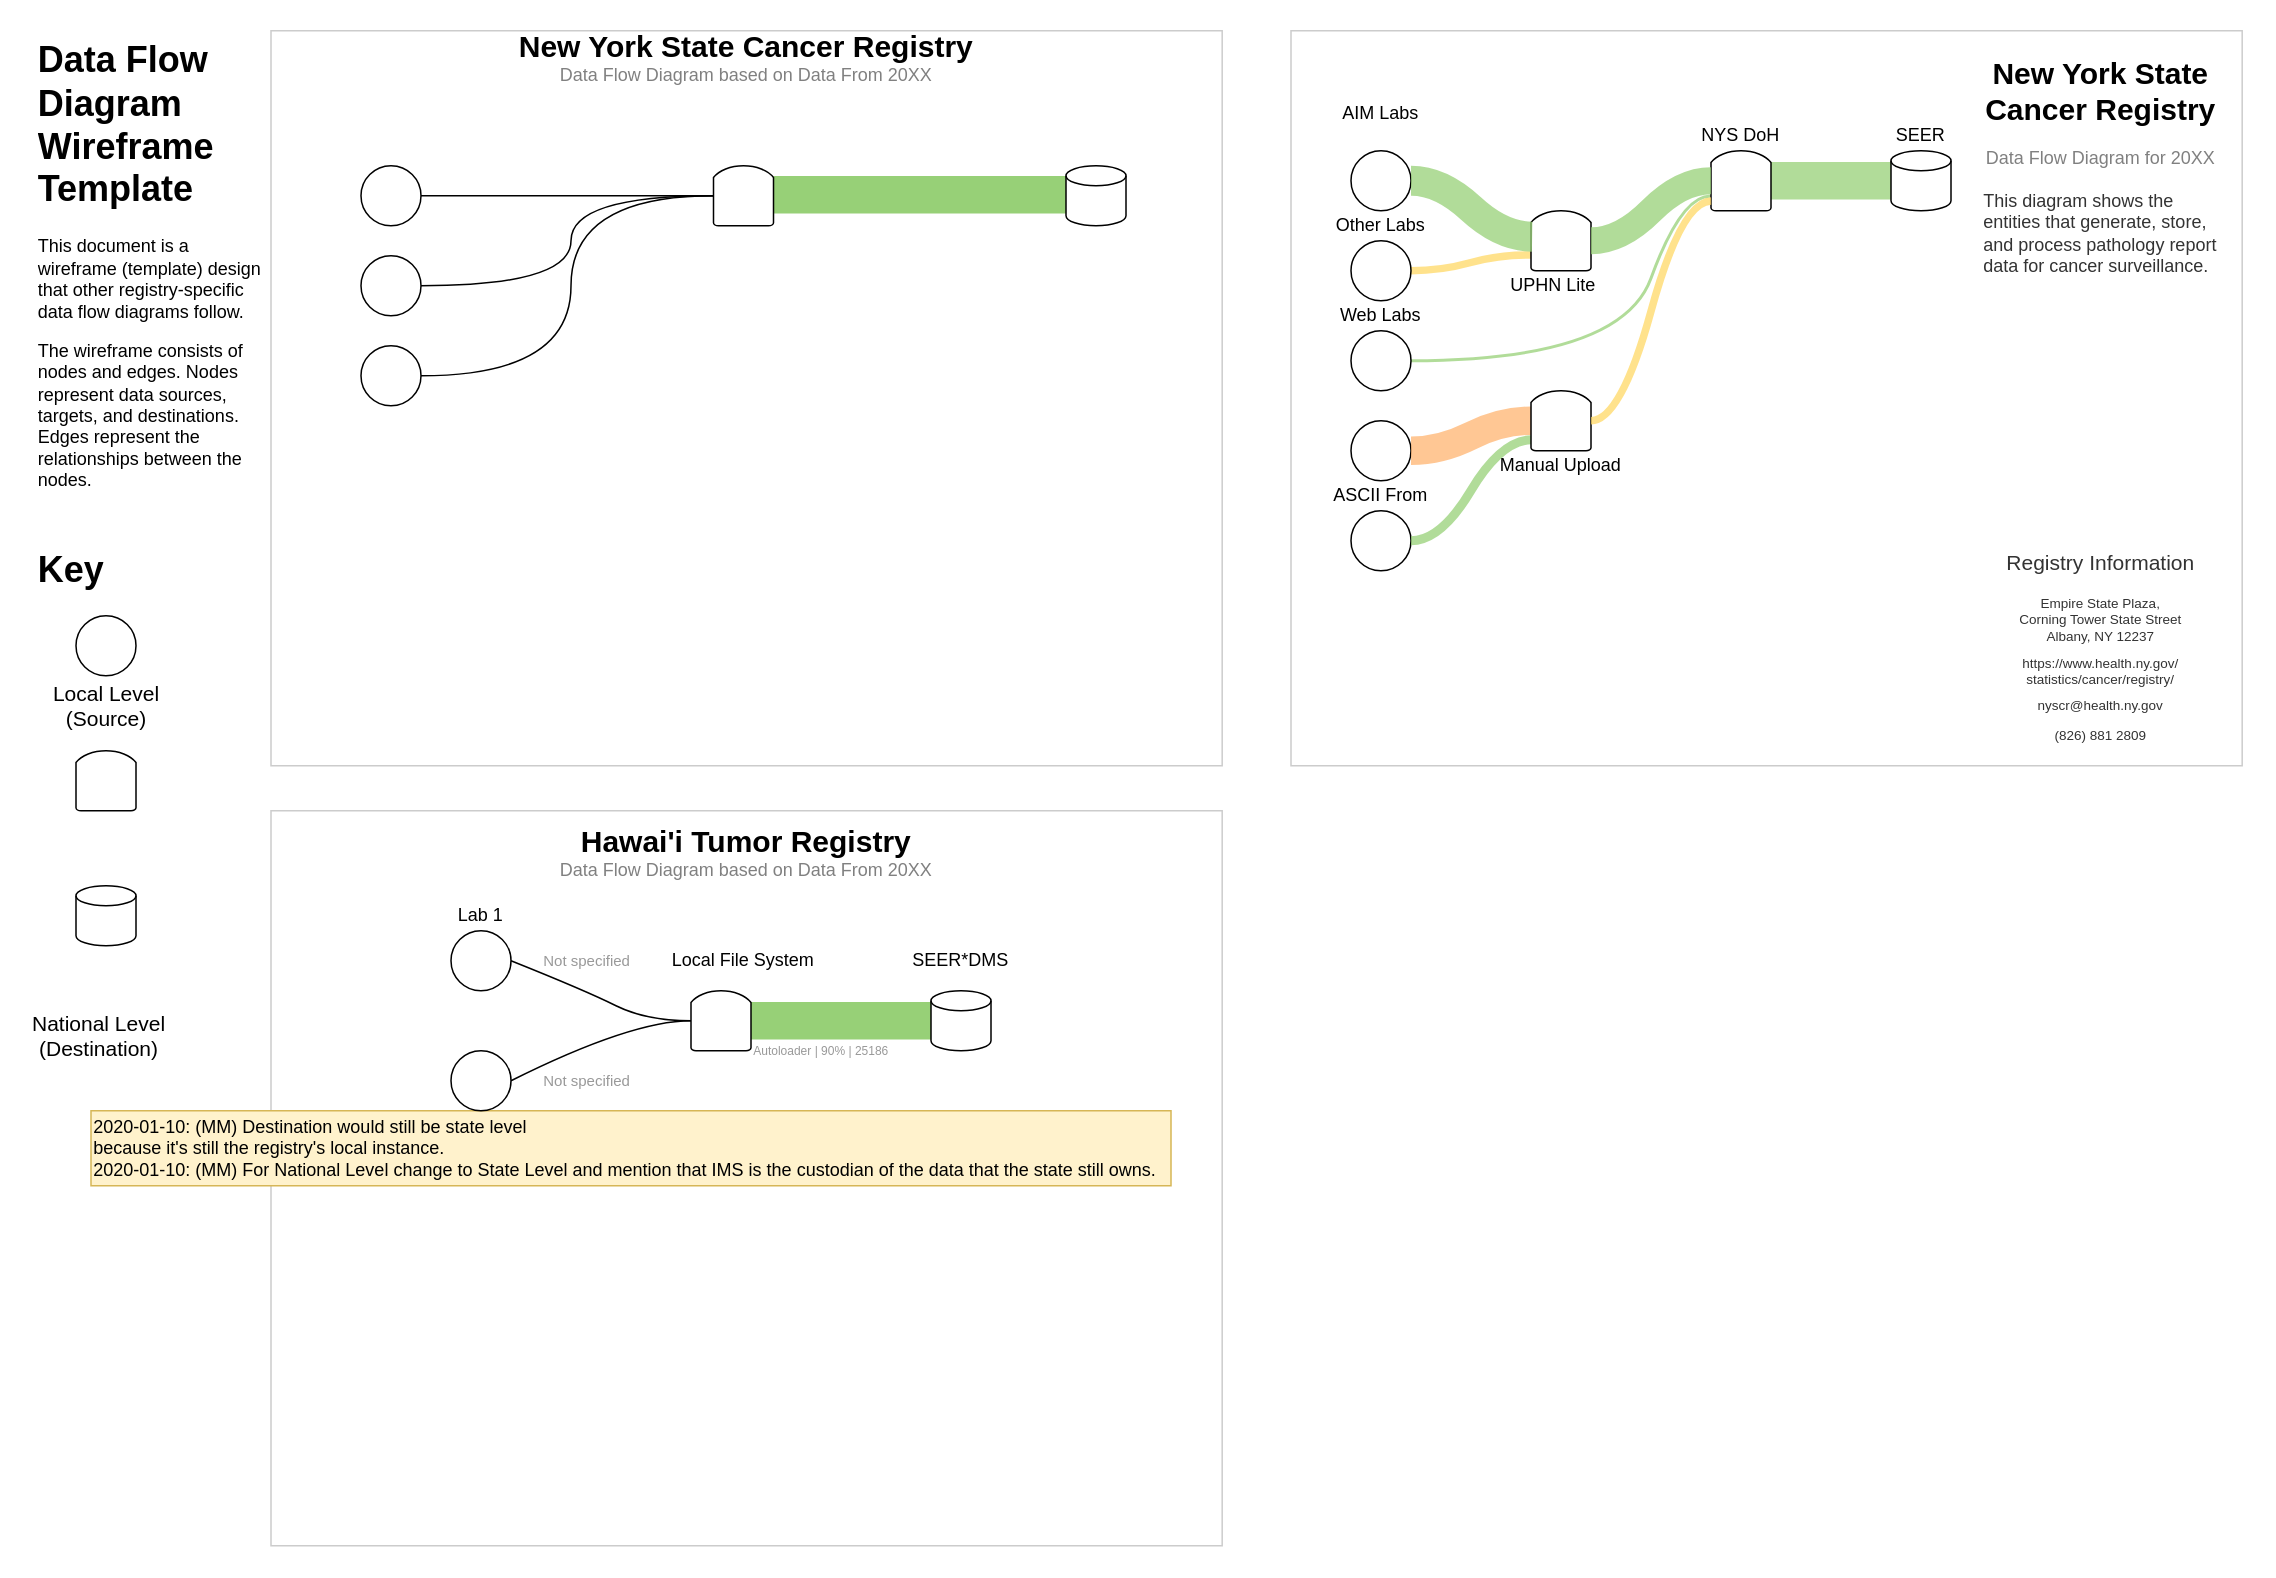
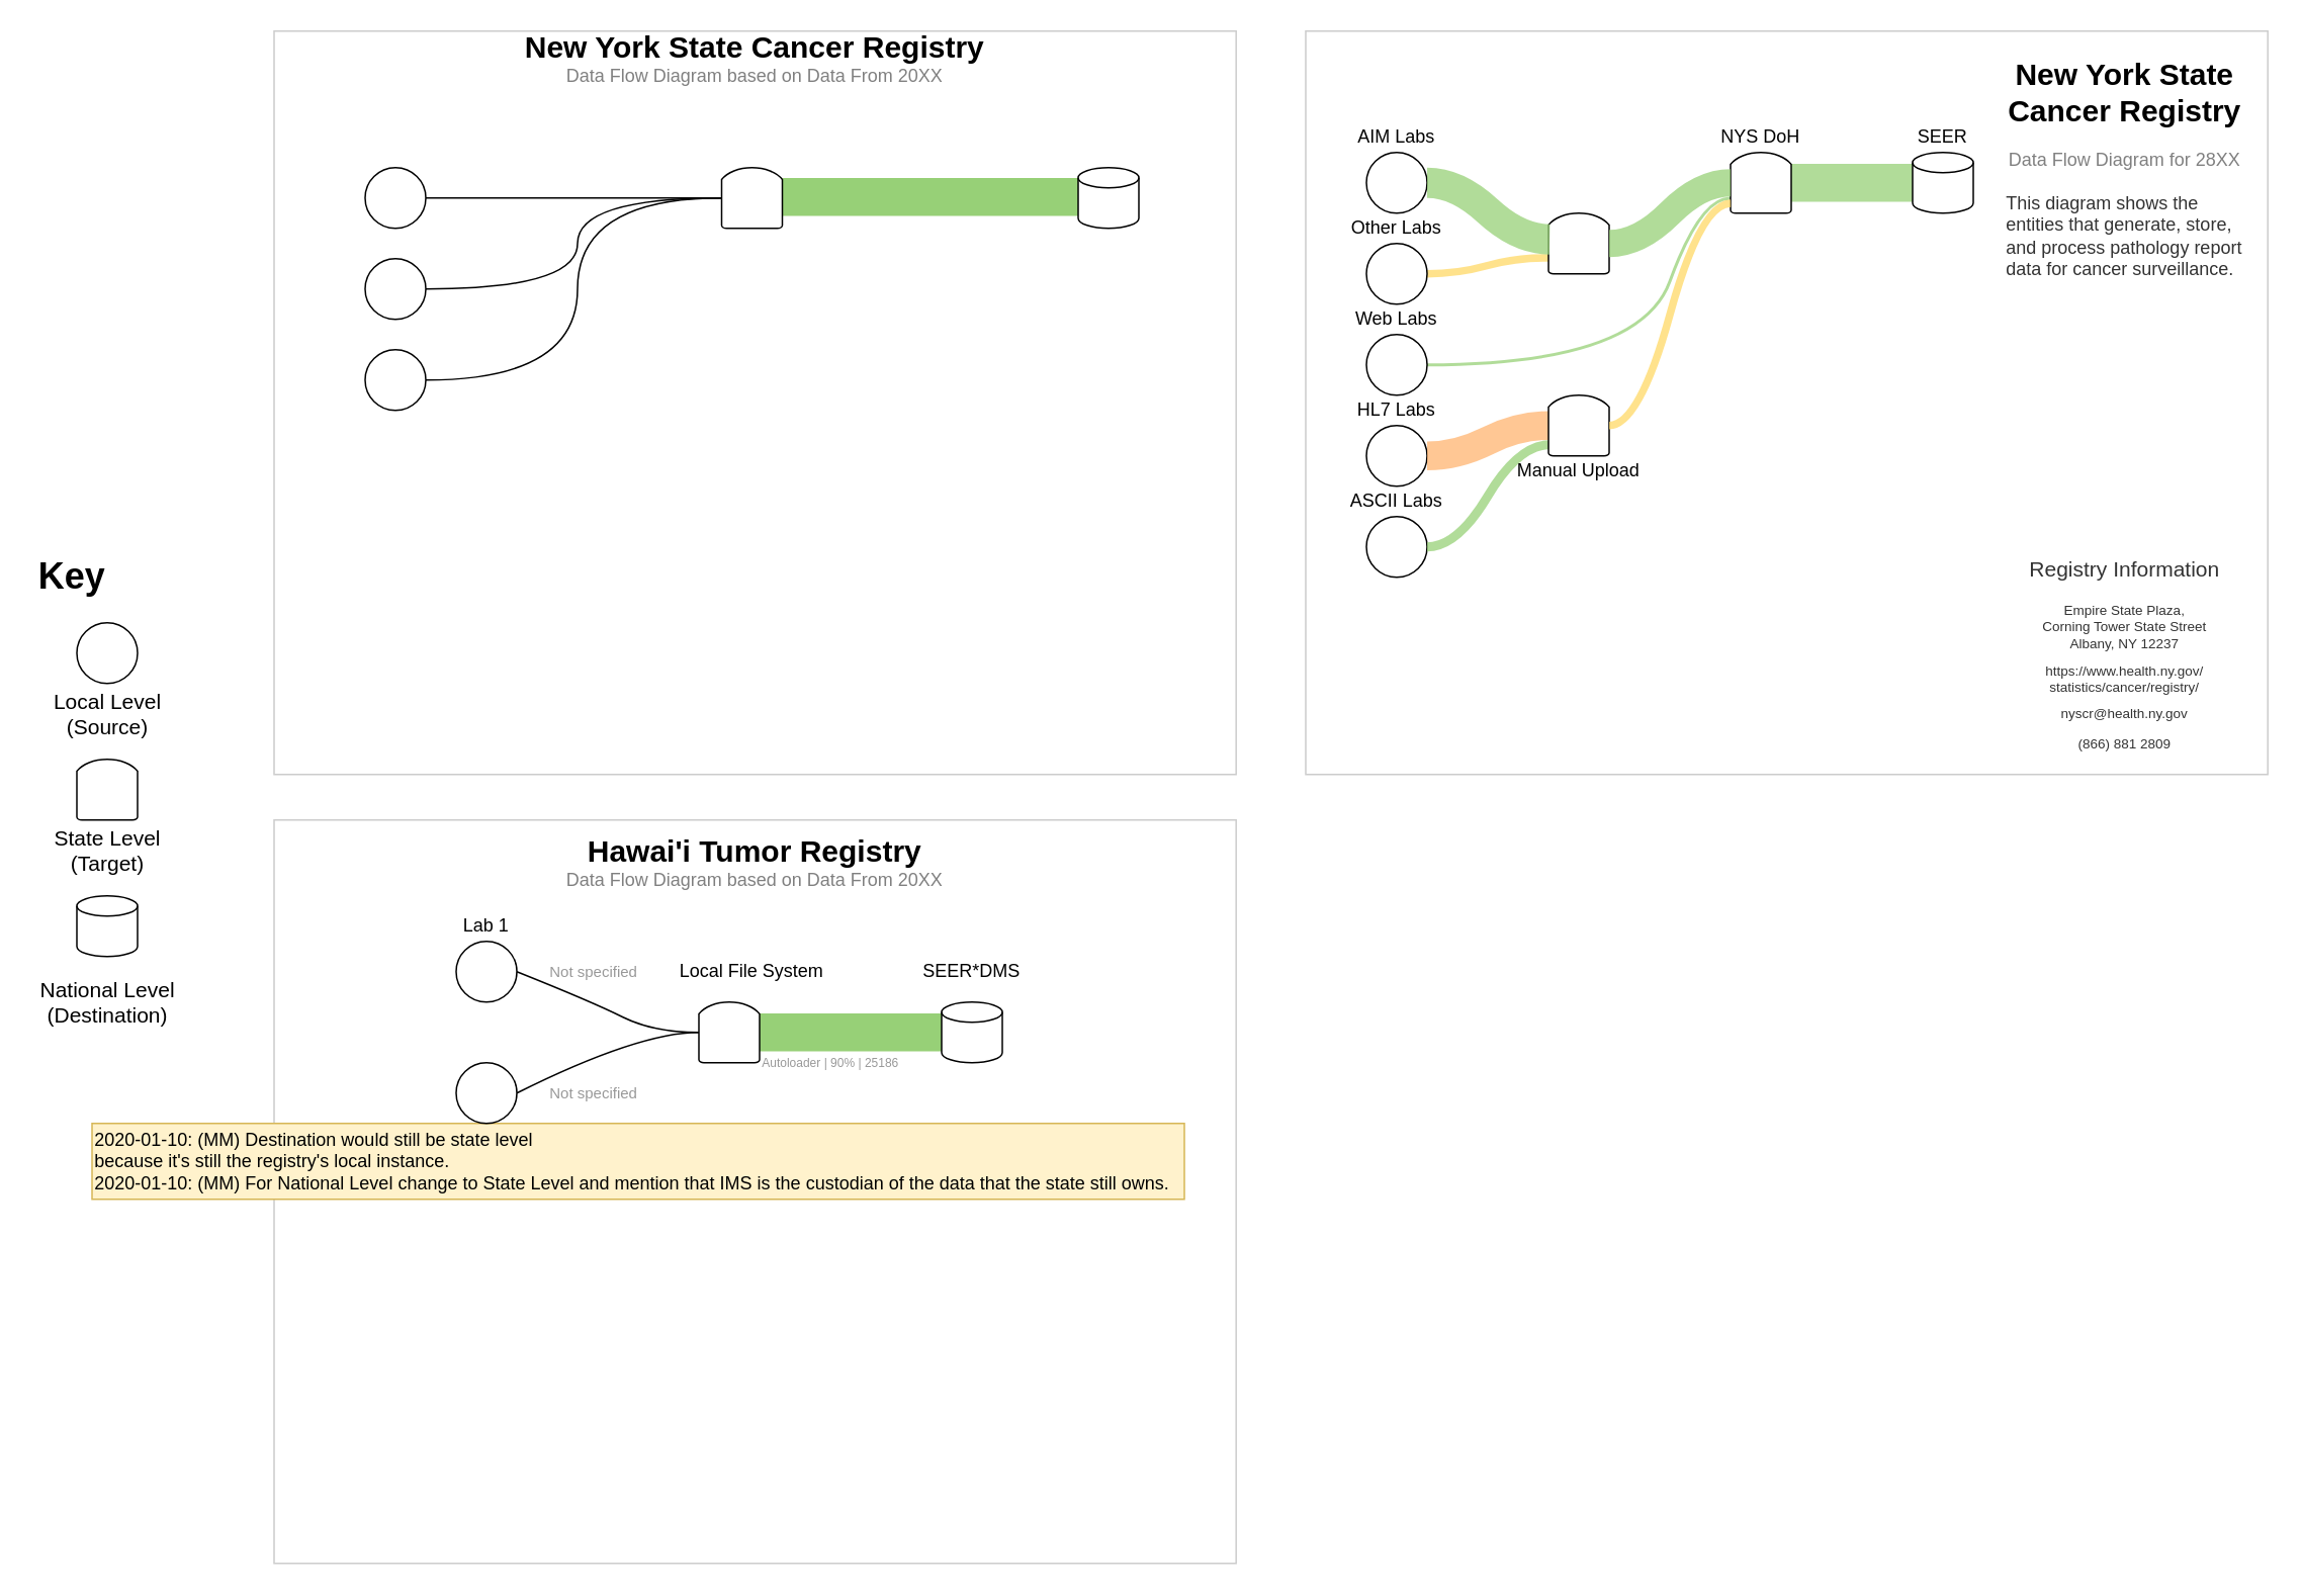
- <mxCell id="66" value="AIM Labs" parent="26" style="text;html=1;strokeColor=none;fillColor=none;align=center;verticalAlign=middle;whiteSpace=wrap;rounded=0;glass=0;" vertex="1"><mxGeometry x="890" y="65" as="geometry" width="60" height="20" /></mxCell>
+ <mxCell id="66" value="AIM Labs" parent="26" style="text;html=1;strokeColor=none;fillColor=none;align=center;verticalAlign=middle;whiteSpace=wrap;rounded=0;glass=0;" vertex="1"><mxGeometry as="geometry" x="890" y="80" width="60" height="20" /></mxCell>
- <mxCell id="45" value="Data Flow Diagram for 20XX" parent="26" style="text;html=1;strokeColor=none;fillColor=none;align=center;verticalAlign=middle;whiteSpace=wrap;rounded=0;glass=0;fontSize=12;fontFamily=Helvetica;fontStyle=0;fontColor=#808080;" vertex="1"><mxGeometry as="geometry" x="1320" y="90" width="160" height="30" /></mxCell>
+ <mxCell id="45" value="Data Flow Diagram for 28XX" parent="26" style="text;html=1;strokeColor=none;fillColor=none;align=center;verticalAlign=middle;whiteSpace=wrap;rounded=0;glass=0;fontSize=12;fontFamily=Helvetica;fontStyle=0;fontColor=#808080;" vertex="1"><mxGeometry as="geometry" x="1320" y="90" width="160" height="30" /></mxCell>
- <mxCell id="2" value="&lt;h1&gt;Data Flow Diagram Wireframe Template&lt;/h1&gt;&lt;p&gt;This document is a wireframe (template) design that other registry-specific data flow diagrams follow.&lt;/p&gt;&lt;p&gt;The wireframe consists of nodes and edges. Nodes represent data sources, targets, and destinations. Edges represent the relationships between the nodes.&lt;/p&gt;" parent="1" style="text;html=1;strokeColor=none;fillColor=none;spacing=5;spacingTop=-20;whiteSpace=wrap;overflow=hidden;rounded=0;" vertex="1"><mxGeometry as="geometry" x="20" y="20" width="160" height="320" /></mxCell>
- <mxCell id="72" value="UPHN Lite" parent="26" style="text;html=1;strokeColor=none;fillColor=none;align=center;verticalAlign=middle;whiteSpace=wrap;rounded=0;glass=0;" vertex="1"><mxGeometry as="geometry" x="990" y="180" width="90" height="20" /></mxCell>
+ <mxCell id="69" value="HL7 Labs" parent="26" style="text;html=1;strokeColor=none;fillColor=none;align=center;verticalAlign=middle;whiteSpace=wrap;rounded=0;glass=0;" vertex="1"><mxGeometry as="geometry" x="885" y="260" width="70" height="20" /></mxCell>
- <mxCell id="70" value="ASCII From" parent="26" style="text;html=1;strokeColor=none;fillColor=none;align=center;verticalAlign=middle;whiteSpace=wrap;rounded=0;glass=0;" vertex="1"><mxGeometry as="geometry" x="885" y="320" width="70" height="20" /></mxCell>
+ <mxCell id="70" value="ASCII Labs" parent="26" style="text;html=1;strokeColor=none;fillColor=none;align=center;verticalAlign=middle;whiteSpace=wrap;rounded=0;glass=0;" vertex="1"><mxGeometry as="geometry" x="885" y="320" width="70" height="20" /></mxCell>
- <mxCell id="50" value="(826) 881 2809" parent="26" style="text;html=1;strokeColor=none;fillColor=none;align=center;verticalAlign=middle;whiteSpace=wrap;rounded=0;glass=0;fontSize=9;fontFamily=Helvetica;fontStyle=0;fontColor=#333333;" vertex="1"><mxGeometry as="geometry" x="1320" y="480" width="160" height="20" /></mxCell>
+ <mxCell id="50" value="(866) 881 2809" parent="26" style="text;html=1;strokeColor=none;fillColor=none;align=center;verticalAlign=middle;whiteSpace=wrap;rounded=0;glass=0;fontSize=9;fontFamily=Helvetica;fontStyle=0;fontColor=#333333;" vertex="1"><mxGeometry as="geometry" x="1320" y="480" width="160" height="20" /></mxCell>
+ <mxCell id="8" value="&lt;div&gt;State Level&lt;/div&gt;&lt;div&gt;(Target)&lt;/div&gt;" parent="1" style="text;html=1;align=center;verticalAlign=middle;resizable=0;points=[];autosize=1;fontSize=14;" vertex="1"><mxGeometry as="geometry" x="25" y="540" width="90" height="40" /></mxCell>
- <mxCell id="9" value="&lt;div&gt;National Level&lt;/div&gt;&lt;div&gt;(Destination)&lt;/div&gt;" parent="1" style="text;html=1;align=center;verticalAlign=middle;resizable=0;points=[];autosize=1;fontSize=14;" vertex="1"><mxGeometry x="15" y="670" as="geometry" width="100" height="40" /></mxCell>
+ <mxCell id="9" value="&lt;div&gt;National Level&lt;/div&gt;&lt;div&gt;(Destination)&lt;/div&gt;" parent="1" style="text;html=1;align=center;verticalAlign=middle;resizable=0;points=[];autosize=1;fontSize=14;" vertex="1"><mxGeometry as="geometry" x="20" y="640" width="100" height="40" /></mxCell>
